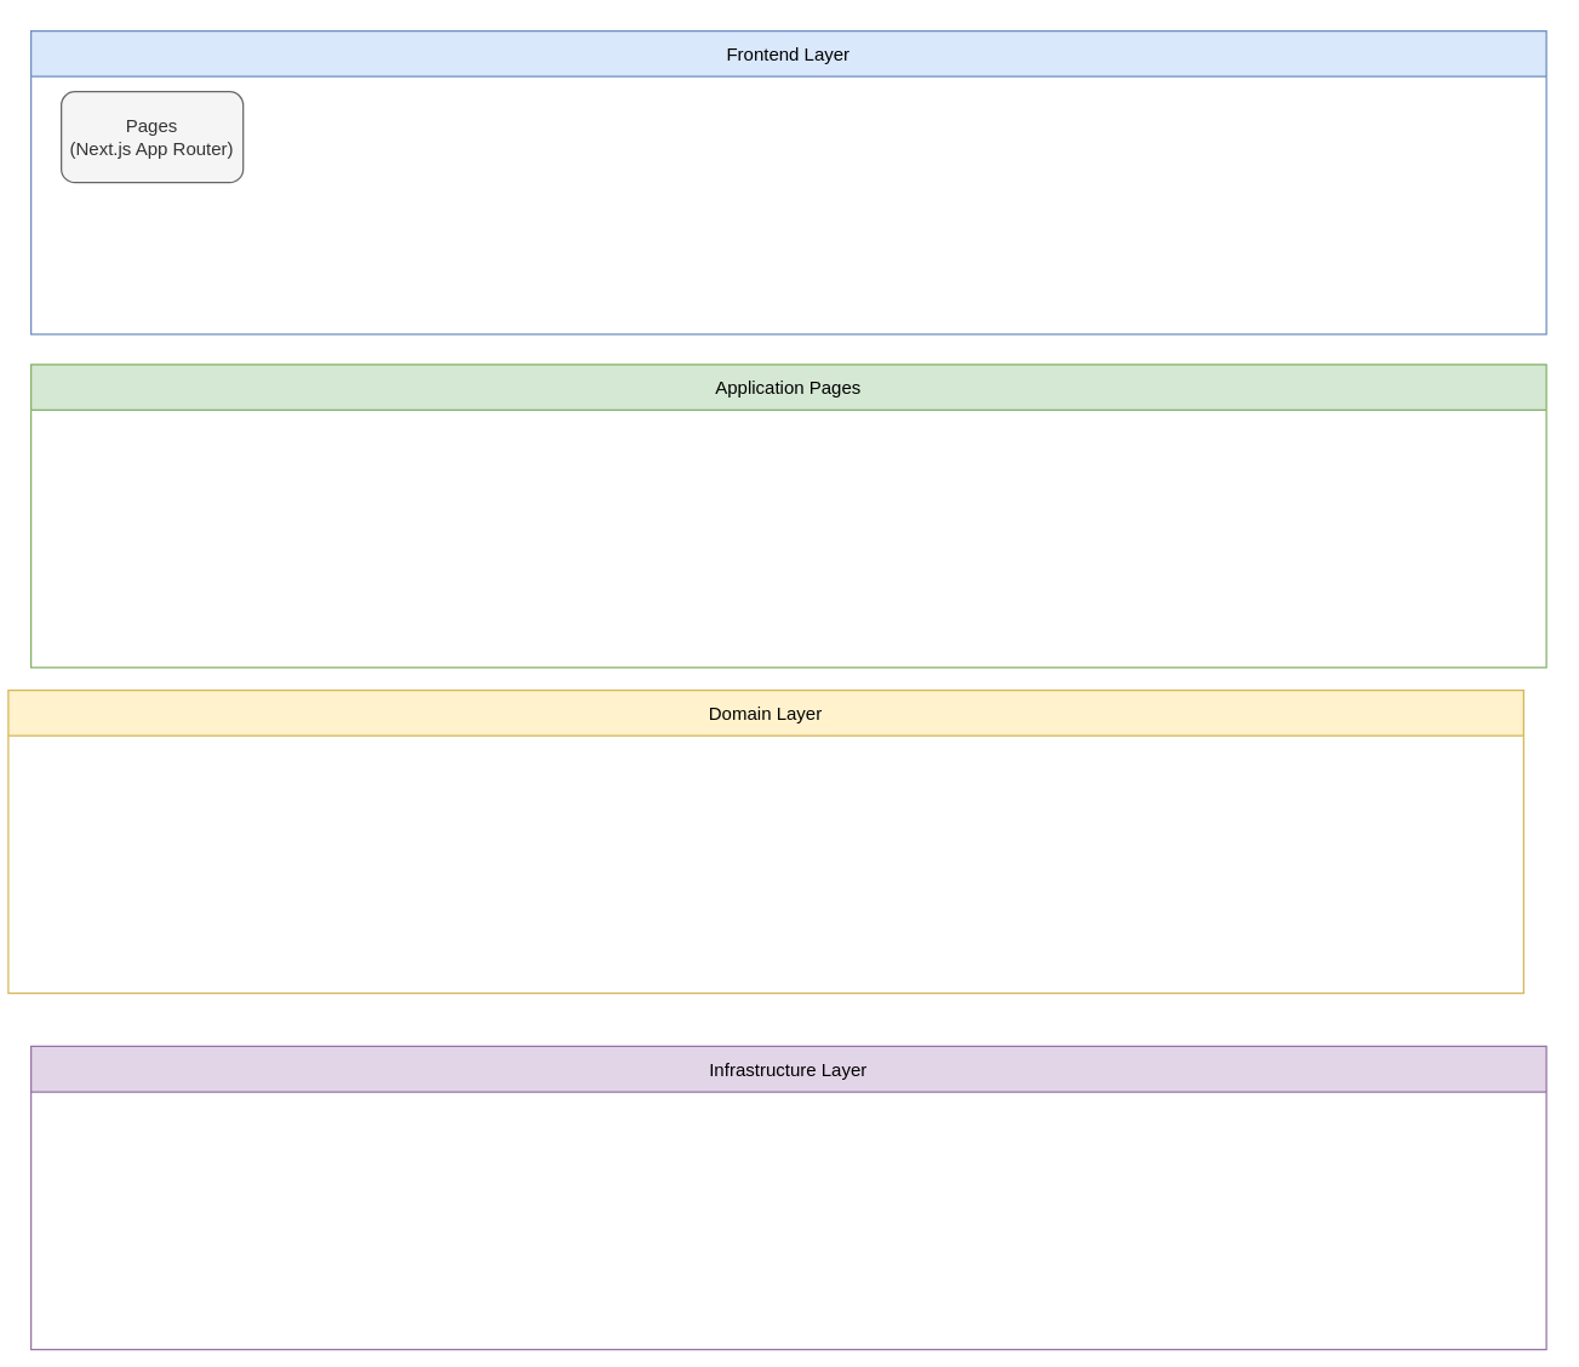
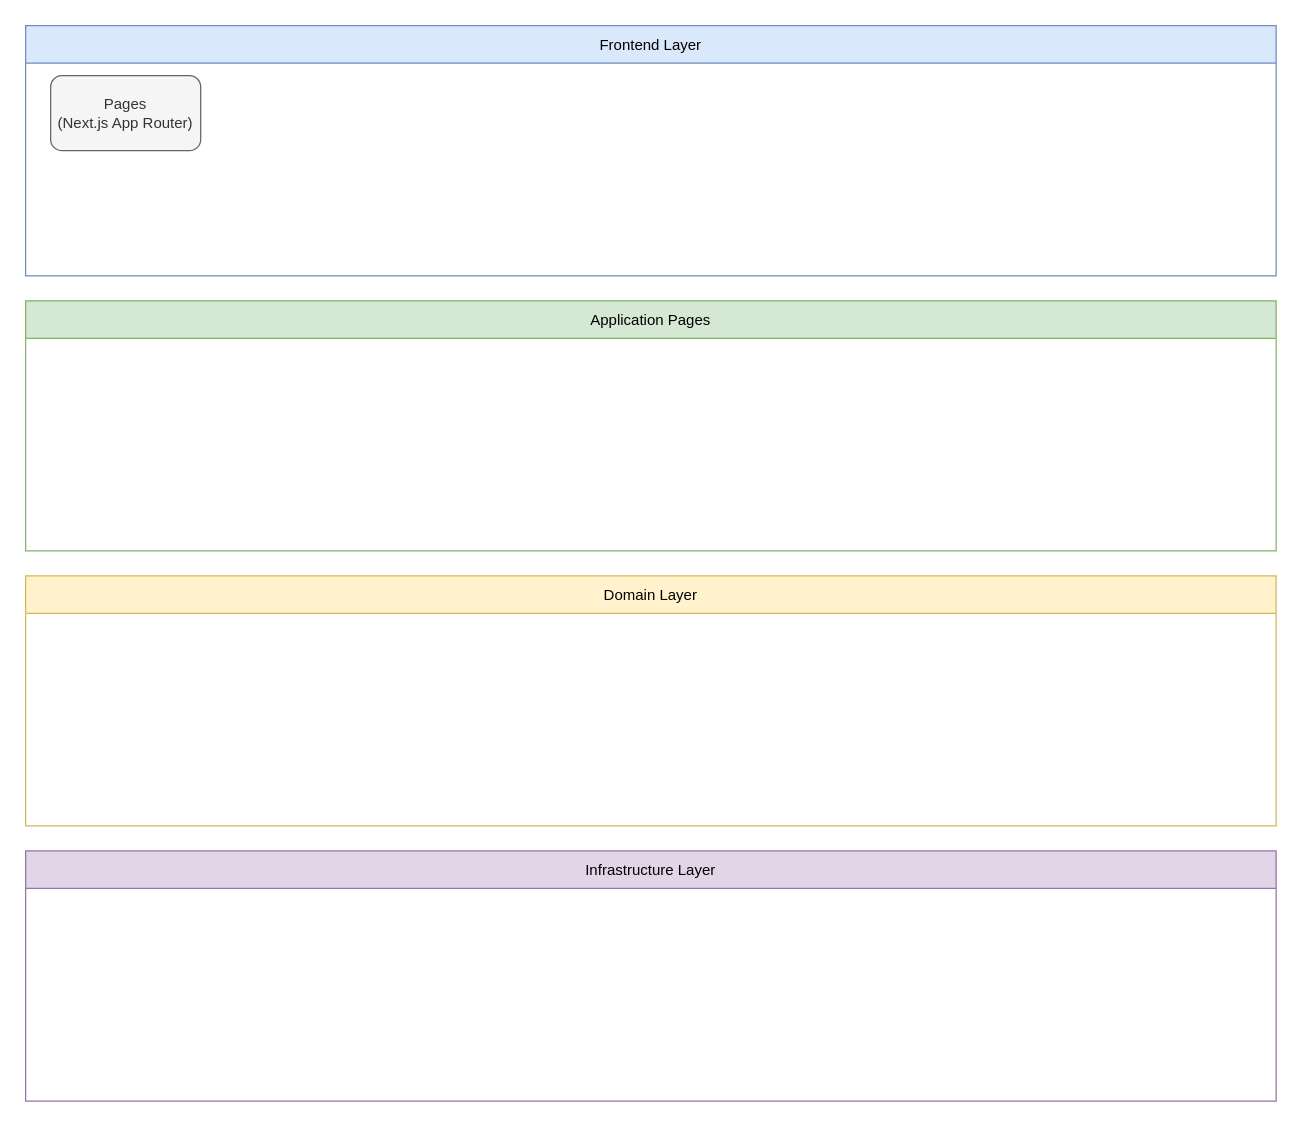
- <mxCell id="5" value="Domain Layer" style="swimlane;fontStyle=0;childLayout=stackLayout;horizontal=1;startSize=30;fillColor=#fff2cc;horizontalStack=0;resizeParent=1;resizeParentMax=0;resizeLast=0;collapsible=1;marginBottom=0;strokeColor=#d6b656;" vertex="1" parent="1"><mxGeometry x="5" y="455" width="1000" height="200" as="geometry" /></mxCell>
+ <mxCell id="5" value="Domain Layer" style="swimlane;fontStyle=0;childLayout=stackLayout;horizontal=1;startSize=30;fillColor=#fff2cc;horizontalStack=0;resizeParent=1;resizeParentMax=0;resizeLast=0;collapsible=1;marginBottom=0;strokeColor=#d6b656;" vertex="1" parent="1"><mxGeometry x="20" y="460" width="1000" height="200" as="geometry" /></mxCell>
- <mxCell id="6" value="Infrastructure Layer" style="swimlane;fontStyle=0;childLayout=stackLayout;horizontal=1;startSize=30;fillColor=#e1d5e7;horizontalStack=0;resizeParent=1;resizeParentMax=0;resizeLast=0;collapsible=1;marginBottom=0;strokeColor=#9673a6;" vertex="1" parent="1"><mxGeometry x="20" y="690" width="1000" height="200" as="geometry" /></mxCell>
+ <mxCell id="6" value="Infrastructure Layer" style="swimlane;fontStyle=0;childLayout=stackLayout;horizontal=1;startSize=30;fillColor=#e1d5e7;horizontalStack=0;resizeParent=1;resizeParentMax=0;resizeLast=0;collapsible=1;marginBottom=0;strokeColor=#9673a6;" vertex="1" parent="1"><mxGeometry x="20" y="680" width="1000" height="200" as="geometry" /></mxCell>
